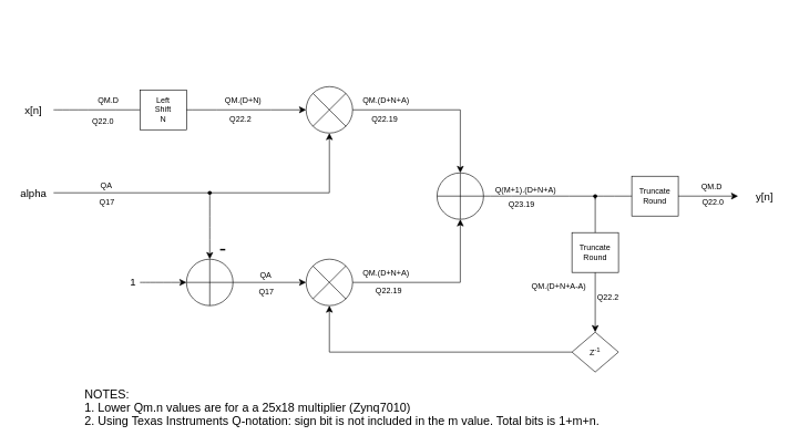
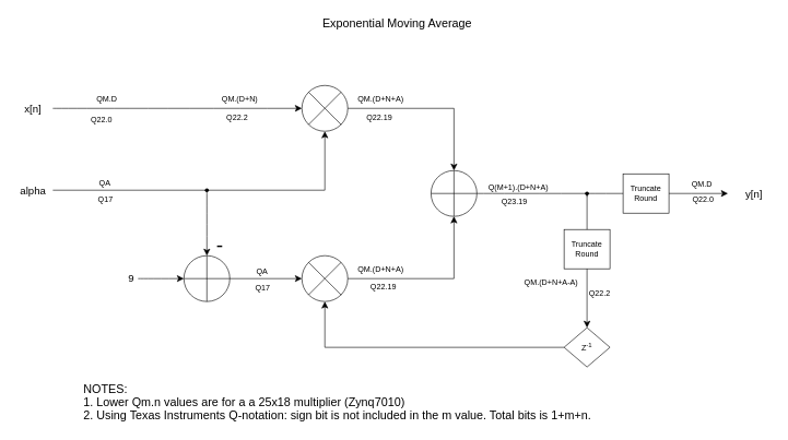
+ <mxCell id="27" value="Exponential Moving Average" style="text;strokeColor=none;fillColor=none;html=1;align=center;verticalAlign=middle;whiteSpace=wrap;rounded=0;fontSize=18;" parent="1" vertex="1"><mxGeometry x="484" y="20" width="243" height="30" as="geometry" /></mxCell>
- <mxCell id="43" value="Left&lt;div&gt;Shift&lt;/div&gt;&lt;div&gt;N&lt;/div&gt;" style="rounded=0;whiteSpace=wrap;html=1;" parent="1" vertex="1"><mxGeometry x="210" y="135" width="70" height="60" as="geometry" /></mxCell>
- <mxCell id="17" value="1" style="text;strokeColor=none;fillColor=none;html=1;align=center;verticalAlign=middle;whiteSpace=wrap;rounded=0;fontSize=16;" parent="1" vertex="1"><mxGeometry x="170" y="410" width="60" height="30" as="geometry" /></mxCell>
+ <mxCell id="17" value="9" style="text;strokeColor=none;fillColor=none;html=1;align=center;verticalAlign=middle;whiteSpace=wrap;rounded=0;fontSize=16;" parent="1" vertex="1"><mxGeometry x="170" y="410" width="60" height="30" as="geometry" /></mxCell>
